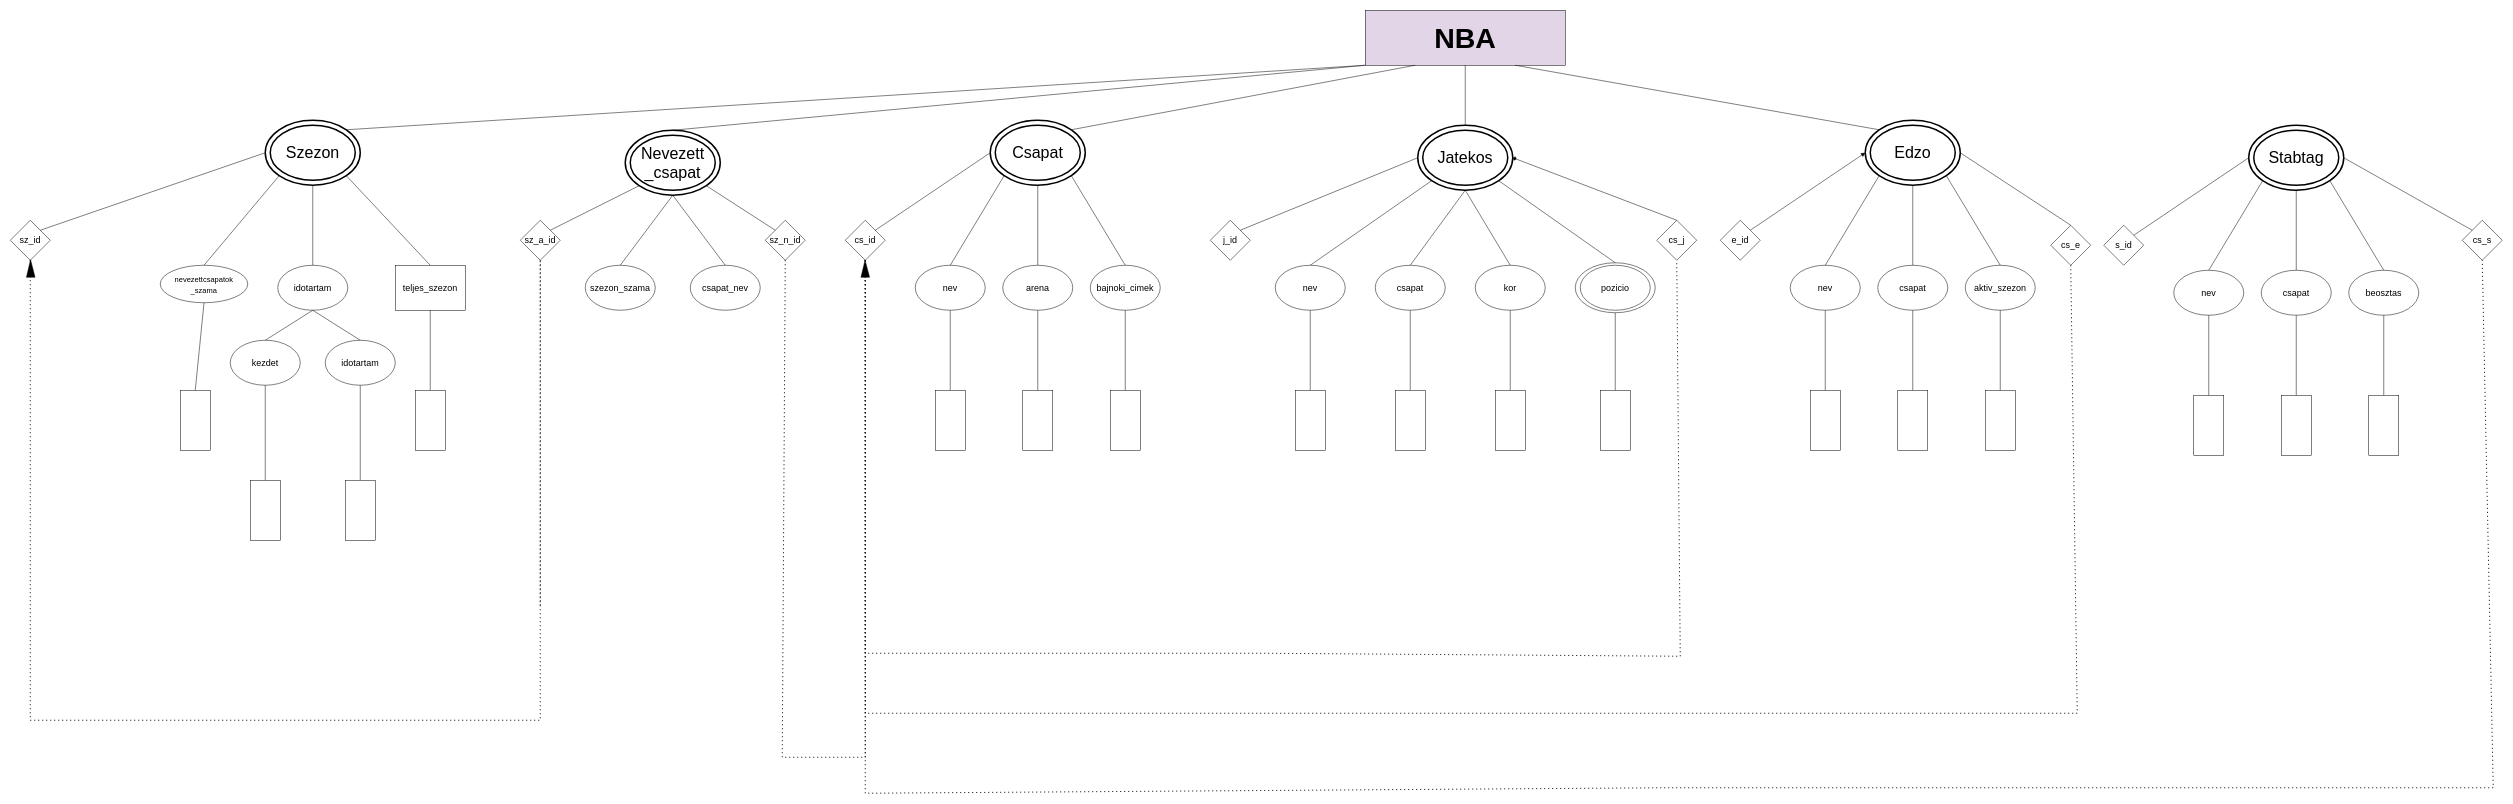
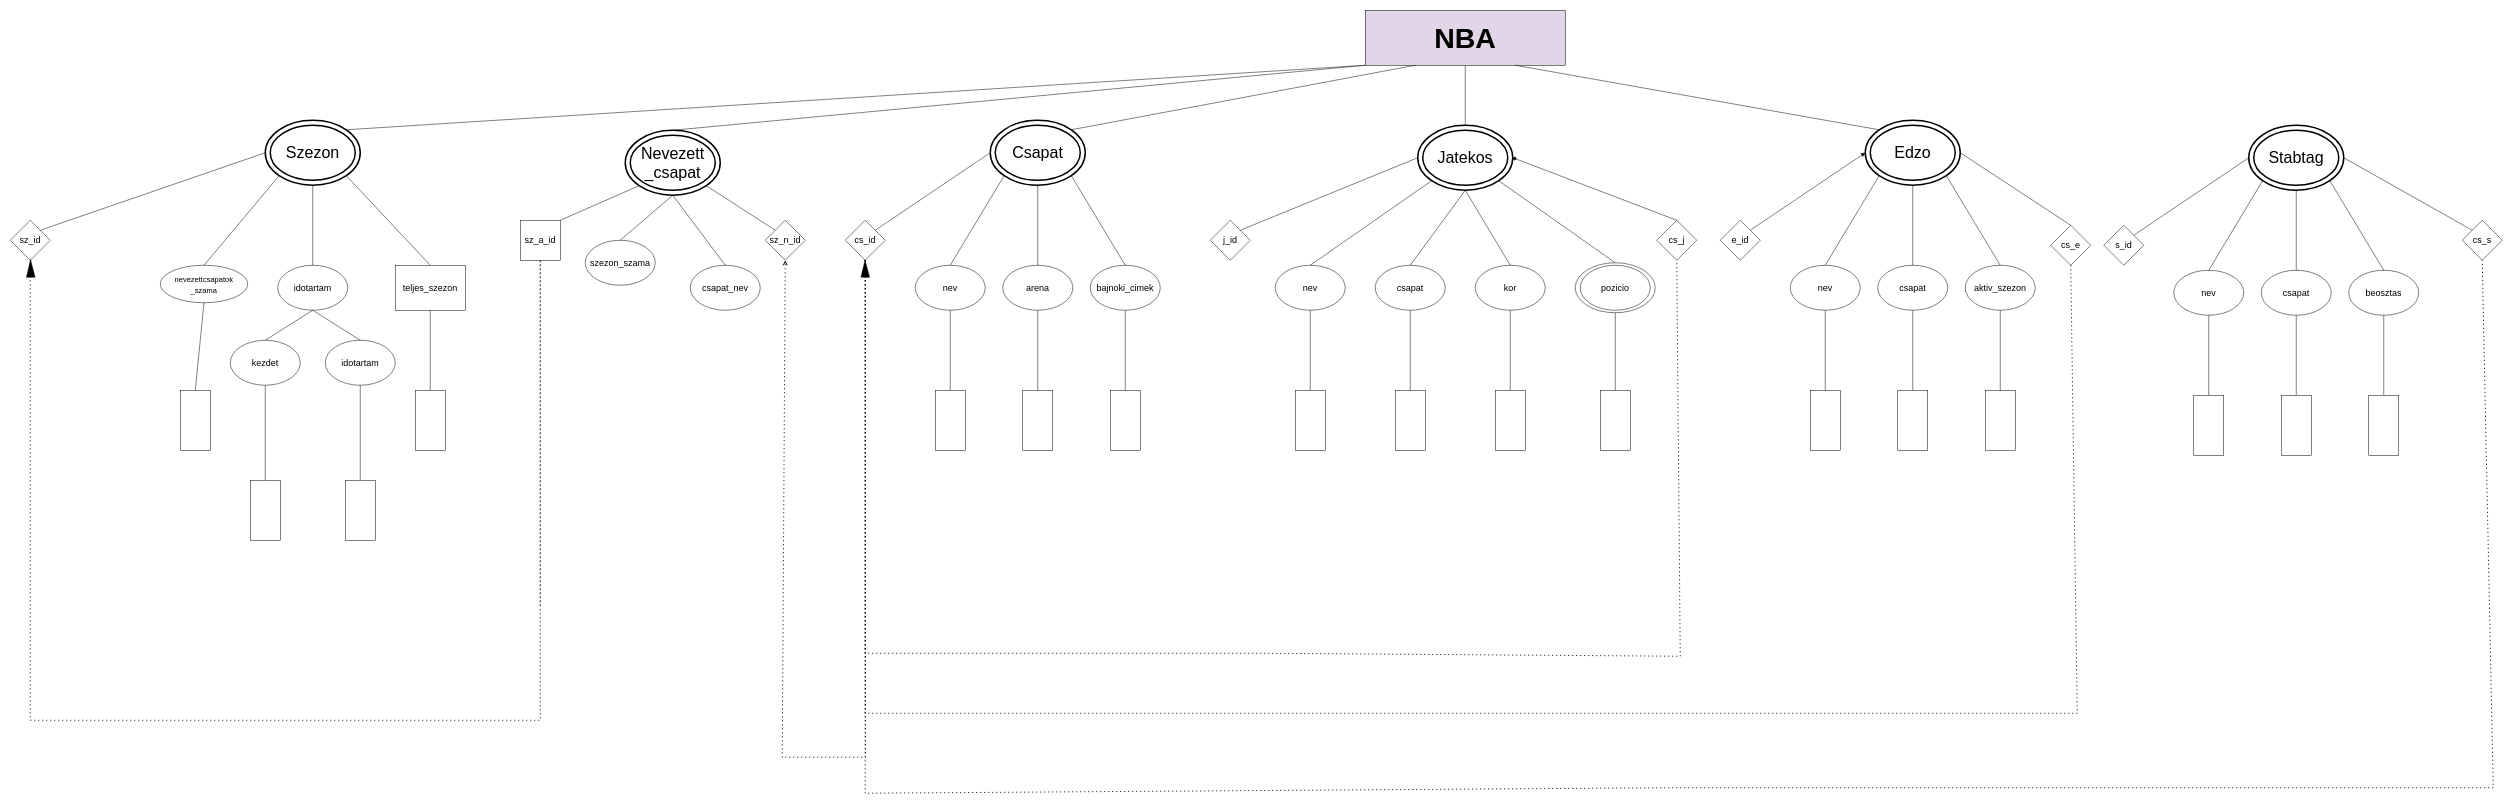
- <mxCell id="100" value="sz_a_id" style="rhombus;whiteSpace=wrap;html=1;shadow=0;sketch=0;strokeColor=#000000;strokeWidth=1;fillColor=none;gradientColor=none;fontSize=18;" parent="1" vertex="1"><mxGeometry x="1040" y="440" width="80" height="80" as="geometry" /></mxCell>
+ <mxCell id="100" value="sz_a_id" style="whiteSpace=wrap;html=1;shadow=0;sketch=0;strokeColor=#000000;strokeWidth=1;fillColor=none;gradientColor=none;fontSize=18;rounded=0;" parent="1" vertex="1"><mxGeometry x="1040" y="440" width="80" height="80" as="geometry" /></mxCell>
- <mxCell id="110" value="" style="endArrow=none;dashed=1;html=1;dashPattern=1 3;strokeWidth=2;rounded=0;entryX=0.5;entryY=1;entryDx=0;entryDy=0;exitX=0.5;exitY=1;exitDx=0;exitDy=0;" edge="1" parent="1" source="23" target="101"><mxGeometry width="50" height="50" relative="1" as="geometry"><mxPoint x="1676" y="1122" as="sourcePoint" /><mxPoint x="1726" y="1072" as="targetPoint" /><Array as="points"><mxPoint x="1730" y="1514" /><mxPoint x="1640" y="1514" /><mxPoint x="1564" y="1514" /></Array></mxGeometry></mxCell>
+ <mxCell id="110" value="" style="endArrow=open;dashed=1;html=1;dashPattern=1 3;strokeWidth=2;rounded=0;entryX=0.5;entryY=1;entryDx=0;entryDy=0;exitX=0.5;exitY=1;exitDx=0;exitDy=0;" edge="1" parent="1" source="23" target="101"><mxGeometry width="50" height="50" relative="1" as="geometry"><mxPoint x="1676" y="1122" as="sourcePoint" /><mxPoint x="1726" y="1072" as="targetPoint" /><Array as="points"><mxPoint x="1730" y="1514" /><mxPoint x="1640" y="1514" /><mxPoint x="1564" y="1514" /></Array></mxGeometry></mxCell>
- <mxCell id="102" value="szezon_szama" style="ellipse;whiteSpace=wrap;html=1;shadow=0;sketch=0;strokeColor=#000000;strokeWidth=1;fillColor=none;gradientColor=none;fontSize=18;" parent="1" vertex="1"><mxGeometry x="1170" y="530" width="140" height="90" as="geometry" /></mxCell>
+ <mxCell id="102" value="szezon_szama" style="ellipse;whiteSpace=wrap;html=1;shadow=0;sketch=0;strokeColor=#000000;strokeWidth=1;fillColor=none;gradientColor=none;fontSize=18;" parent="1" vertex="1"><mxGeometry x="1170" y="480" width="140" height="90" as="geometry" /></mxCell>
